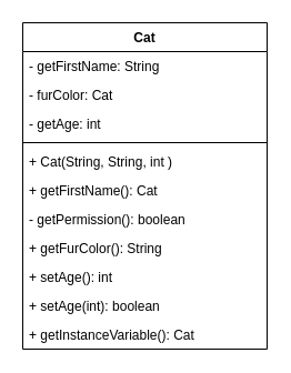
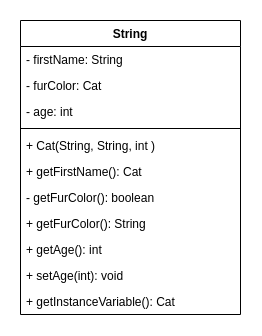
- <mxCell id="2" value="Cat" style="swimlane;fontStyle=1;align=center;verticalAlign=top;childLayout=stackLayout;horizontal=1;startSize=26;horizontalStack=0;resizeParent=1;resizeParentMax=0;resizeLast=0;collapsible=1;marginBottom=0;" parent="1" vertex="1"><mxGeometry x="20" y="20" width="220" height="294" as="geometry" /></mxCell>
+ <mxCell id="2" value="String" style="swimlane;fontStyle=1;align=center;verticalAlign=top;childLayout=stackLayout;horizontal=1;startSize=26;horizontalStack=0;resizeParent=1;resizeParentMax=0;resizeLast=0;collapsible=1;marginBottom=0;" parent="1" vertex="1"><mxGeometry x="20" y="20" width="220" height="294" as="geometry" /></mxCell>
- <mxCell id="3" value="- getFirstName: String" style="text;strokeColor=none;fillColor=none;align=left;verticalAlign=top;spacingLeft=4;spacingRight=4;overflow=hidden;rotatable=0;points=[[0,0.5],[1,0.5]];portConstraint=eastwest;" parent="2" vertex="1"><mxGeometry y="26" width="220" height="26" as="geometry" /></mxCell>
+ <mxCell id="3" value="- firstName: String" style="text;strokeColor=none;fillColor=none;align=left;verticalAlign=top;spacingLeft=4;spacingRight=4;overflow=hidden;rotatable=0;points=[[0,0.5],[1,0.5]];portConstraint=eastwest;" parent="2" vertex="1"><mxGeometry y="26" width="220" height="26" as="geometry" /></mxCell>
- <mxCell id="5" value="- getAge: int" style="text;strokeColor=none;fillColor=none;align=left;verticalAlign=top;spacingLeft=4;spacingRight=4;overflow=hidden;rotatable=0;points=[[0,0.5],[1,0.5]];portConstraint=eastwest;" vertex="1" parent="2"><mxGeometry y="78" width="220" height="26" as="geometry" /></mxCell>
+ <mxCell id="5" value="- age: int" style="text;strokeColor=none;fillColor=none;align=left;verticalAlign=top;spacingLeft=4;spacingRight=4;overflow=hidden;rotatable=0;points=[[0,0.5],[1,0.5]];portConstraint=eastwest;" vertex="1" parent="2"><mxGeometry y="78" width="220" height="26" as="geometry" /></mxCell>
- <mxCell id="9" value="- getPermission(): boolean" style="text;strokeColor=none;fillColor=none;align=left;verticalAlign=top;spacingLeft=4;spacingRight=4;overflow=hidden;rotatable=0;points=[[0,0.5],[1,0.5]];portConstraint=eastwest;" vertex="1" parent="2"><mxGeometry y="164" width="220" height="26" as="geometry" /></mxCell>
+ <mxCell id="9" value="- getFurColor(): boolean" style="text;strokeColor=none;fillColor=none;align=left;verticalAlign=top;spacingLeft=4;spacingRight=4;overflow=hidden;rotatable=0;points=[[0,0.5],[1,0.5]];portConstraint=eastwest;" vertex="1" parent="2"><mxGeometry y="164" width="220" height="26" as="geometry" /></mxCell>
- <mxCell id="11" value="+ setAge(): int" style="text;strokeColor=none;fillColor=none;align=left;verticalAlign=top;spacingLeft=4;spacingRight=4;overflow=hidden;rotatable=0;points=[[0,0.5],[1,0.5]];portConstraint=eastwest;" vertex="1" parent="2"><mxGeometry y="216" width="220" height="26" as="geometry" /></mxCell>
+ <mxCell id="11" value="+ getAge(): int" style="text;strokeColor=none;fillColor=none;align=left;verticalAlign=top;spacingLeft=4;spacingRight=4;overflow=hidden;rotatable=0;points=[[0,0.5],[1,0.5]];portConstraint=eastwest;" vertex="1" parent="2"><mxGeometry y="216" width="220" height="26" as="geometry" /></mxCell>
- <mxCell id="12" value="+ setAge(int): boolean" style="text;strokeColor=none;fillColor=none;align=left;verticalAlign=top;spacingLeft=4;spacingRight=4;overflow=hidden;rotatable=0;points=[[0,0.5],[1,0.5]];portConstraint=eastwest;" vertex="1" parent="2"><mxGeometry y="242" width="220" height="26" as="geometry" /></mxCell>
+ <mxCell id="12" value="+ setAge(int): void" style="text;strokeColor=none;fillColor=none;align=left;verticalAlign=top;spacingLeft=4;spacingRight=4;overflow=hidden;rotatable=0;points=[[0,0.5],[1,0.5]];portConstraint=eastwest;" vertex="1" parent="2"><mxGeometry y="242" width="220" height="26" as="geometry" /></mxCell>
